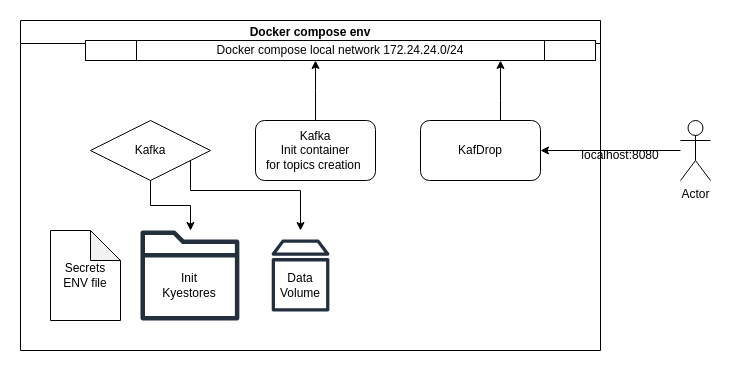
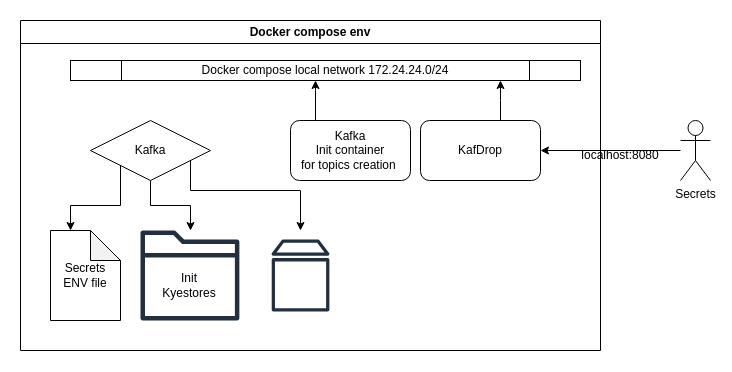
- <mxCell id="3" value="Docker compose local network&amp;nbsp;172.24.24.0/24" style="shape=process;whiteSpace=wrap;html=1;backgroundOutline=1;" vertex="1" parent="2"><mxGeometry x="65" y="20" width="510" height="20" as="geometry" /></mxCell>
+ <mxCell id="3" value="Docker compose local network&amp;nbsp;172.24.24.0/24" style="shape=process;whiteSpace=wrap;html=1;backgroundOutline=1;" vertex="1" parent="2"><mxGeometry x="50" y="40" width="510" height="20" as="geometry" /></mxCell>
- <mxCell id="12" value="Kafka&lt;div&gt;Init container&lt;/div&gt;&lt;div&gt;for topics creation&amp;nbsp;&lt;/div&gt;" style="rounded=1;whiteSpace=wrap;html=1;" vertex="1" parent="2"><mxGeometry x="235" y="100" width="120" height="60" as="geometry" /></mxCell>
+ <mxCell id="12" value="Kafka&lt;div&gt;Init container&lt;/div&gt;&lt;div&gt;for topics creation&amp;nbsp;&lt;/div&gt;" style="rounded=1;whiteSpace=wrap;html=1;" vertex="1" parent="2"><mxGeometry x="270" y="100" width="120" height="60" as="geometry" /></mxCell>
- <mxCell id="18" value="Actor" style="shape=umlActor;verticalLabelPosition=bottom;verticalAlign=top;html=1;outlineConnect=0;" vertex="1" parent="1"><mxGeometry x="680" y="120" width="30" height="60" as="geometry" /></mxCell>
+ <mxCell id="18" value="Secrets" style="shape=umlActor;verticalLabelPosition=bottom;verticalAlign=top;html=1;outlineConnect=0;" vertex="1" parent="1"><mxGeometry x="680" y="120" width="30" height="60" as="geometry" /></mxCell>
+ <mxCell id="10" style="edgeStyle=orthogonalEdgeStyle;rounded=0;orthogonalLoop=1;jettySize=auto;html=1;entryX=0;entryY=0;entryDx=20;entryDy=0;entryPerimeter=0;" edge="1" parent="2" source="6" target="7"><mxGeometry relative="1" as="geometry"><Array as="points"><mxPoint x="100" y="185" /><mxPoint x="50" y="185" /></Array></mxGeometry></mxCell>
- <mxCell id="16" value="Data&lt;div&gt;Volume&lt;/div&gt;" style="text;html=1;align=center;verticalAlign=middle;whiteSpace=wrap;rounded=0;" vertex="1" parent="2"><mxGeometry x="250" y="250" width="60" height="30" as="geometry" /></mxCell>
